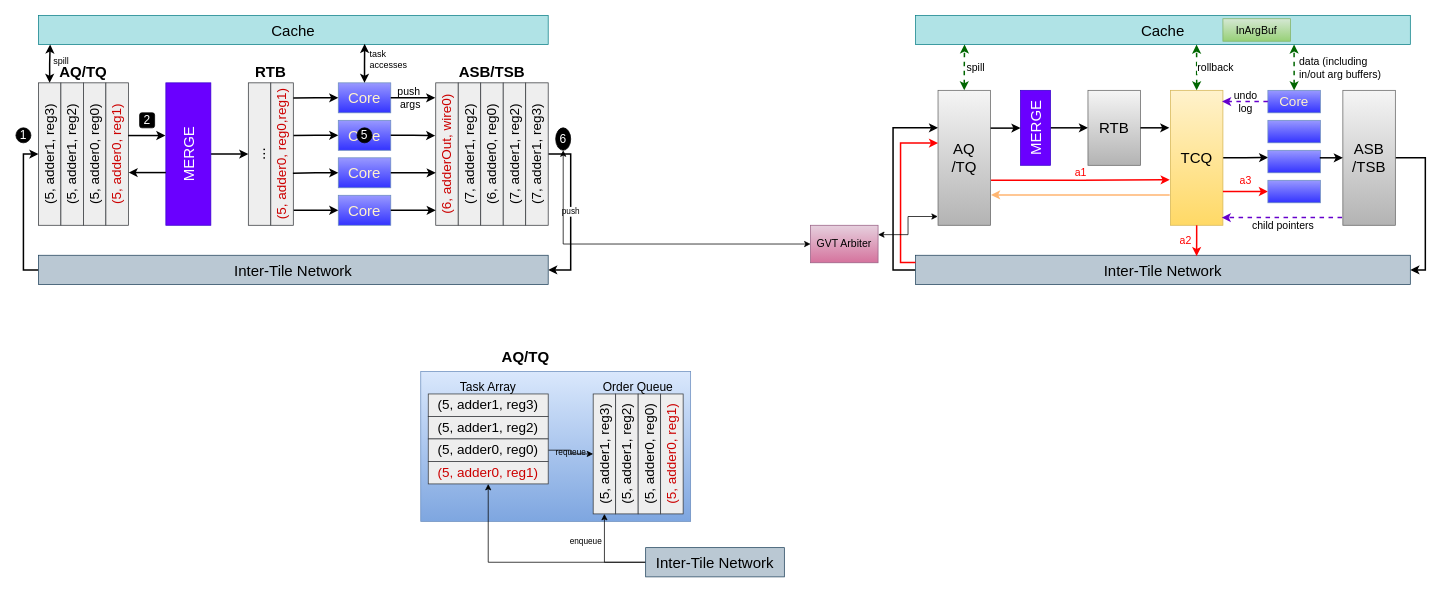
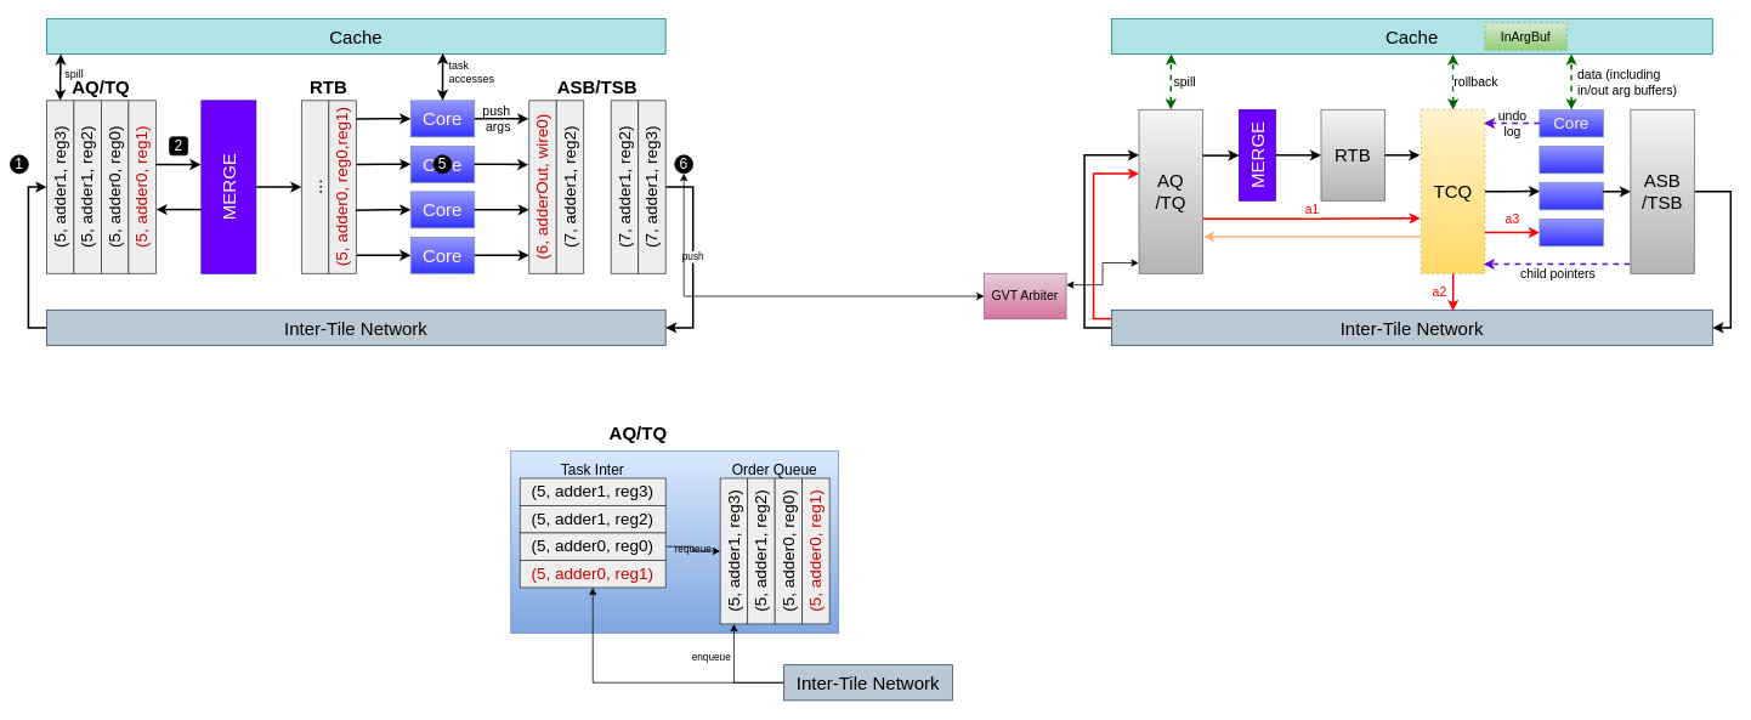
- <mxCell id="70" value="InArgBuf" style="rounded=0;whiteSpace=wrap;html=1;fillColor=#d5e8d4;gradientColor=#97d077;strokeColor=#82b366;fontSize=14;" parent="1" vertex="1"><mxGeometry x="1630" y="24.5" width="90" height="30" as="geometry" /></mxCell>
+ <mxCell id="70" value="InArgBuf" style="rounded=0;whiteSpace=wrap;html=1;fillColor=#d5e8d4;gradientColor=#97d077;strokeColor=#82b366;fontSize=14;dashed=1;" parent="1" vertex="1"><mxGeometry x="1630" y="24.5" width="90" height="30" as="geometry" /></mxCell>
- <mxCell id="35" value="1" style="ellipse;whiteSpace=wrap;html=1;aspect=fixed;fillColor=#000000;fontColor=#FFFFFF;fontSize=16;" parent="1" vertex="1"><mxGeometry x="20" y="170" width="20" height="20" as="geometry" /></mxCell>
+ <mxCell id="35" value="1" style="ellipse;whiteSpace=wrap;html=1;aspect=fixed;fillColor=#000000;fontColor=#FFFFFF;fontSize=16;" parent="1" vertex="1"><mxGeometry x="10" y="170" width="20" height="20" as="geometry" /></mxCell>
- <mxCell id="38" value="6" style="ellipse;whiteSpace=wrap;html=1;aspect=fixed;fillColor=#000000;fontColor=#FFFFFF;fontSize=16;" parent="1" vertex="1"><mxGeometry x="740" y="170" width="20" height="30" as="geometry" /></mxCell>
+ <mxCell id="38" value="6" style="ellipse;whiteSpace=wrap;html=1;aspect=fixed;fillColor=#000000;fontColor=#FFFFFF;fontSize=16;" parent="1" vertex="1"><mxGeometry x="740" y="170" width="20" height="20" as="geometry" /></mxCell>
- <mxCell id="16" value="(6, adder0, reg0)" style="rounded=0;whiteSpace=wrap;html=1;horizontal=0;fontSize=18;fillColor=#eeeeee;strokeColor=#36393d;" parent="1" vertex="1"><mxGeometry x="640" y="110" width="30" height="190" as="geometry" /></mxCell>
- <mxCell id="50" value="TCQ" style="rounded=0;whiteSpace=wrap;html=1;horizontal=1;fontSize=20;fillColor=#fff2cc;strokeColor=#d6b656;gradientColor=#ffd966;fontStyle=0" parent="1" vertex="1"><mxGeometry x="1560" y="120" width="70" height="180" as="geometry" /></mxCell>
+ <mxCell id="50" value="TCQ" style="rounded=0;whiteSpace=wrap;html=1;horizontal=1;fontSize=20;fillColor=#fff2cc;strokeColor=#d6b656;gradientColor=#ffd966;fontStyle=0;dashed=1;" parent="1" vertex="1"><mxGeometry x="1560" y="120" width="70" height="180" as="geometry" /></mxCell>
- <mxCell id="85" value="Task Array" style="text;html=1;align=center;verticalAlign=middle;whiteSpace=wrap;rounded=0;fontSize=16;fontStyle=0" parent="1" vertex="1"><mxGeometry x="590" y="505" width="120" height="20" as="geometry" /></mxCell>
+ <mxCell id="85" value="Task Inter" style="text;html=1;align=center;verticalAlign=middle;whiteSpace=wrap;rounded=0;fontSize=16;fontStyle=0" parent="1" vertex="1"><mxGeometry x="590" y="505" width="120" height="20" as="geometry" /></mxCell>
